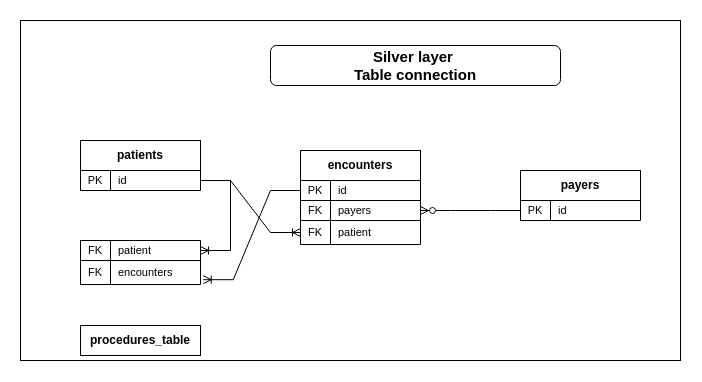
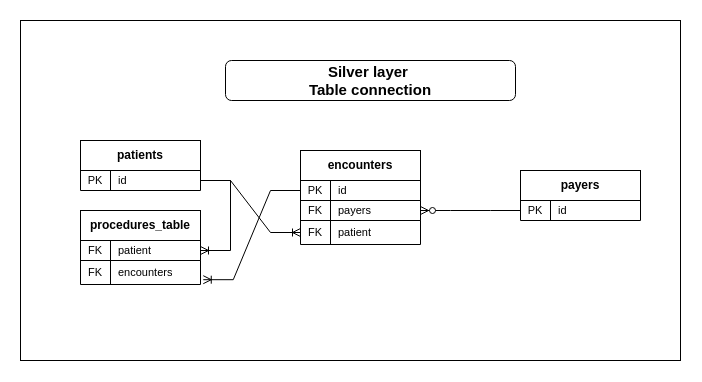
- <mxCell id="3" value="&lt;b&gt;&lt;font style=&quot;font-size: 15px;&quot;&gt;Silver layer&amp;nbsp;&lt;br&gt;Table connection&lt;/font&gt;&lt;/b&gt;" style="text;html=1;align=center;verticalAlign=middle;whiteSpace=wrap;rounded=1;strokeWidth=1;perimeterSpacing=1;strokeColor=default;glass=0;shadow=0;" parent="1" vertex="1"><mxGeometry x="270" y="45" width="290" height="40" as="geometry" /></mxCell>
+ <mxCell id="3" value="&lt;b&gt;&lt;font style=&quot;font-size: 15px;&quot;&gt;Silver layer&amp;nbsp;&lt;br&gt;Table connection&lt;/font&gt;&lt;/b&gt;" style="text;html=1;align=center;verticalAlign=middle;whiteSpace=wrap;rounded=1;strokeWidth=1;perimeterSpacing=1;strokeColor=default;glass=0;shadow=0;" parent="1" vertex="1"><mxGeometry x="225" y="60" width="290" height="40" as="geometry" /></mxCell>
- <mxCell id="18" value="&lt;b&gt;procedures_table&lt;/b&gt;" style="text;html=1;align=center;verticalAlign=middle;whiteSpace=wrap;rounded=0;strokeColor=default;" parent="1" vertex="1"><mxGeometry x="80" y="325" width="120.0" height="30" as="geometry" /></mxCell>
+ <mxCell id="18" value="&lt;b&gt;procedures_table&lt;/b&gt;" style="text;html=1;align=center;verticalAlign=middle;whiteSpace=wrap;rounded=0;strokeColor=default;" parent="1" vertex="1"><mxGeometry x="80" y="210" width="120.0" height="30" as="geometry" /></mxCell>
